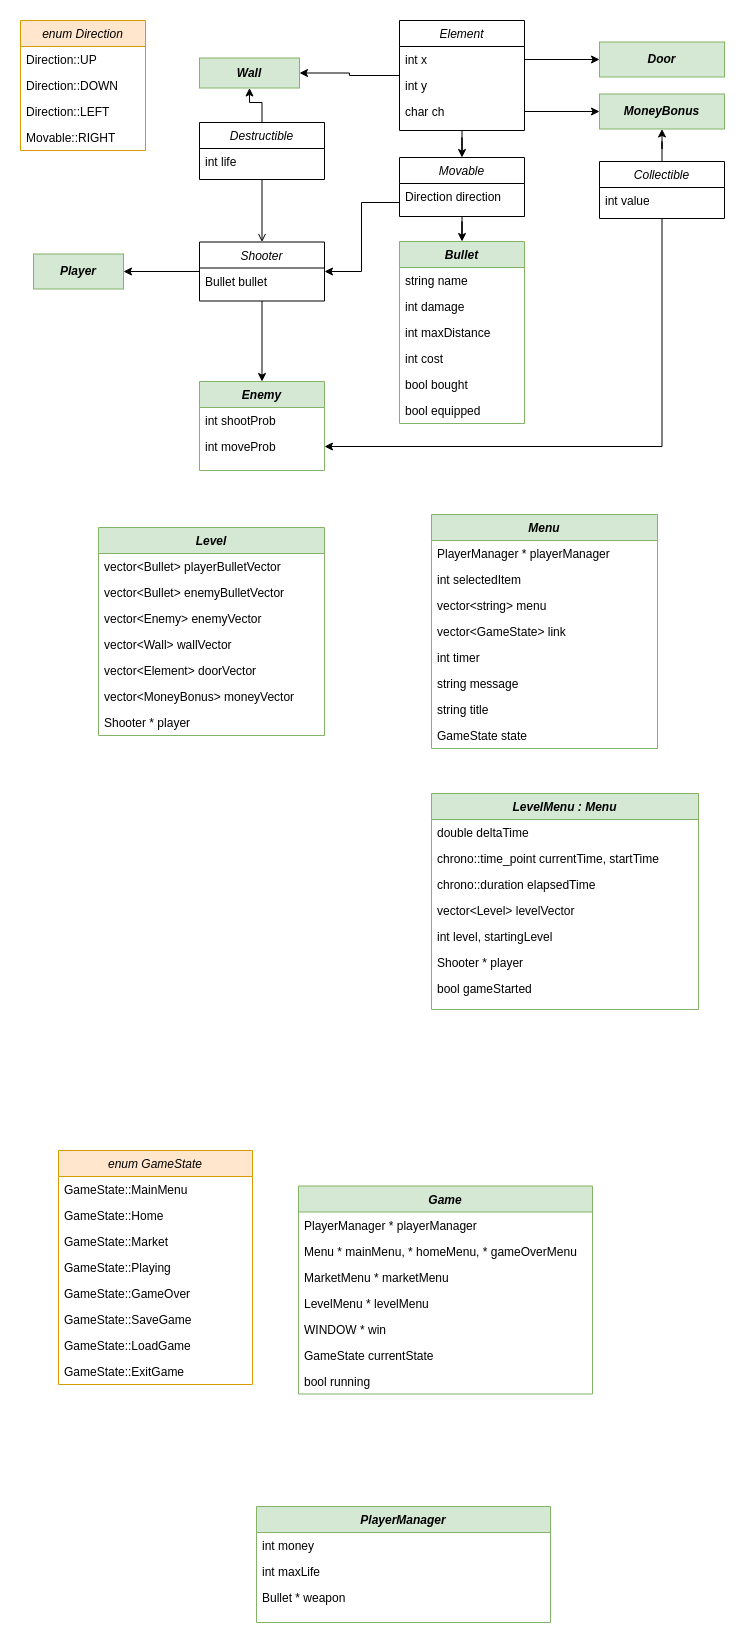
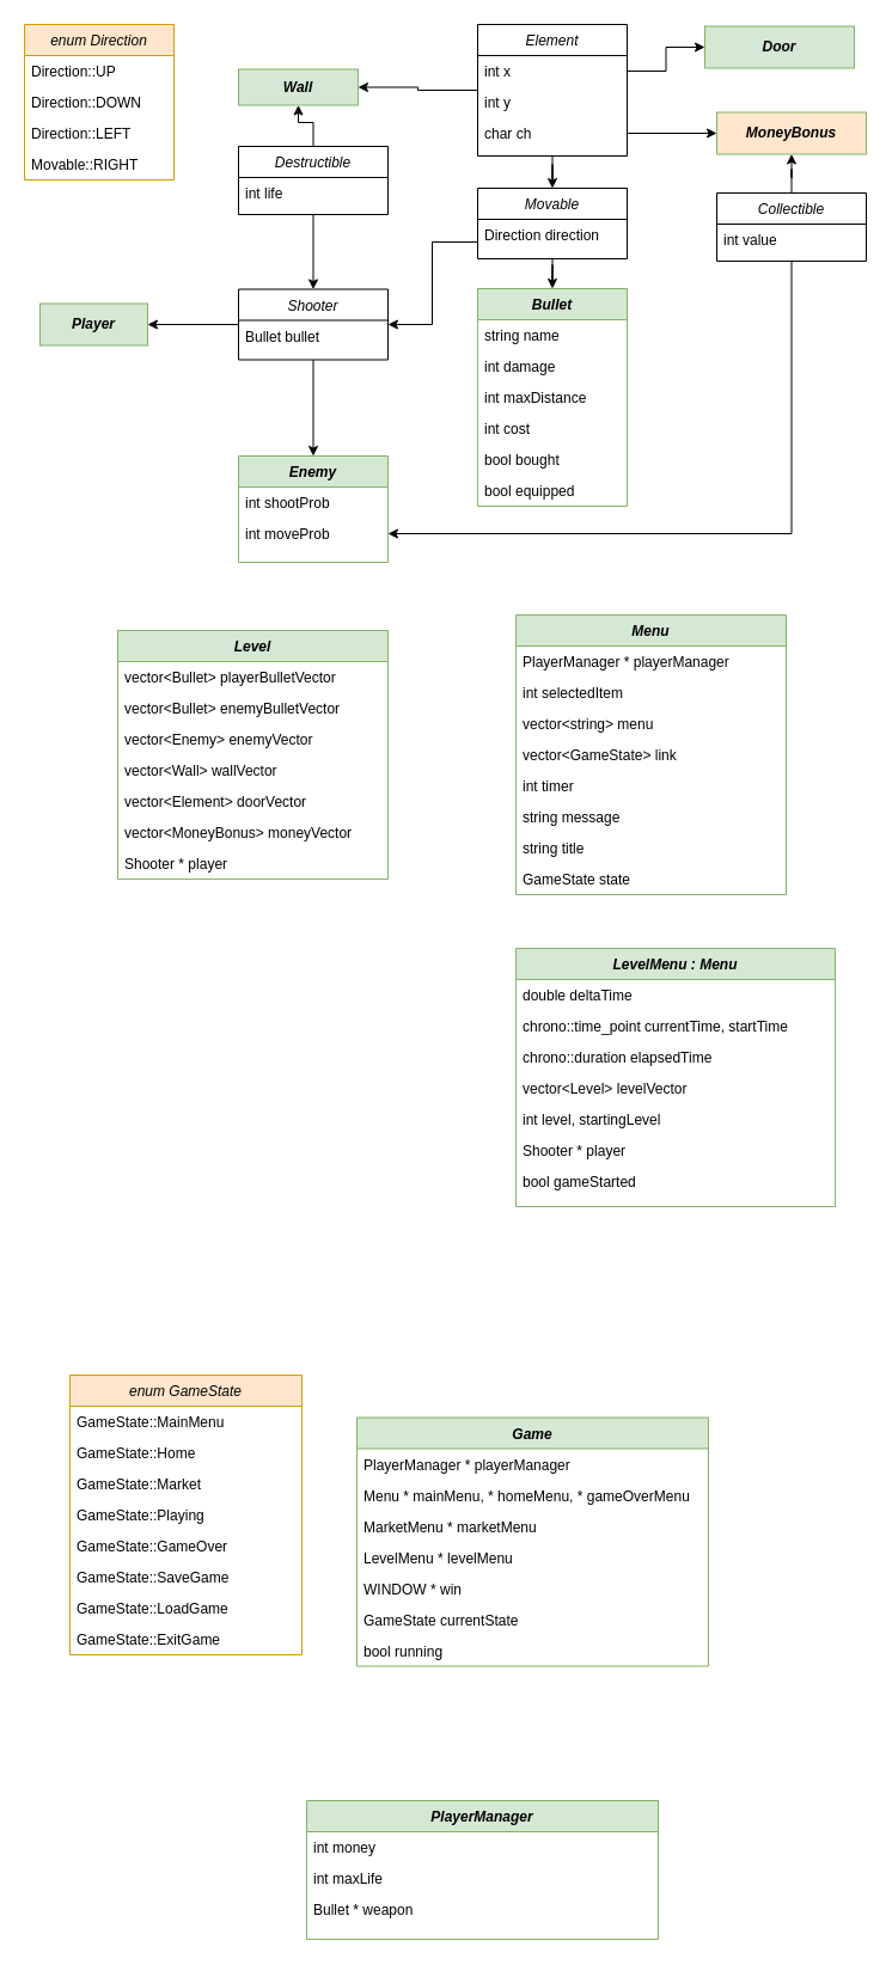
- <mxCell id="70" value="Door" style="whiteSpace=wrap;html=1;verticalAlign=middle;fontStyle=3;startSize=26;rounded=0;shadow=0;strokeWidth=1;fillColor=#d5e8d4;strokeColor=#82b366;" vertex="1" parent="1"><mxGeometry x="599" y="41.5" width="125" height="35" as="geometry" /></mxCell>
+ <mxCell id="70" value="Door" style="whiteSpace=wrap;html=1;verticalAlign=middle;fontStyle=3;startSize=26;rounded=0;shadow=0;strokeWidth=1;fillColor=#d5e8d4;strokeColor=#82b366;" vertex="1" parent="1"><mxGeometry x="589" y="21.5" width="125" height="35" as="geometry" /></mxCell>
- <mxCell id="14" value="MoneyBonus" style="whiteSpace=wrap;html=1;verticalAlign=middle;fontStyle=3;startSize=26;rounded=0;shadow=0;strokeWidth=1;fillColor=#d5e8d4;strokeColor=#82b366;" vertex="1" parent="1"><mxGeometry x="599" y="93.5" width="125" height="35" as="geometry" /></mxCell>
+ <mxCell id="14" value="MoneyBonus" style="whiteSpace=wrap;html=1;verticalAlign=middle;fontStyle=3;startSize=26;rounded=0;shadow=0;strokeWidth=1;fillColor=#ffe6cc;strokeColor=#82b366;" vertex="1" parent="1"><mxGeometry x="599" y="93.5" width="125" height="35" as="geometry" /></mxCell>
- <mxCell id="35" value="" style="edgeStyle=orthogonalEdgeStyle;rounded=0;orthogonalLoop=1;jettySize=auto;html=1;entryX=0.5;entryY=0;entryDx=0;entryDy=0;endArrow=open;" edge="1" parent="1" source="37" target="26"><mxGeometry relative="1" as="geometry" /></mxCell>
+ <mxCell id="35" value="" style="edgeStyle=orthogonalEdgeStyle;rounded=0;orthogonalLoop=1;jettySize=auto;html=1;entryX=0.5;entryY=0;entryDx=0;entryDy=0;" edge="1" parent="1" source="37" target="26"><mxGeometry relative="1" as="geometry" /></mxCell>
